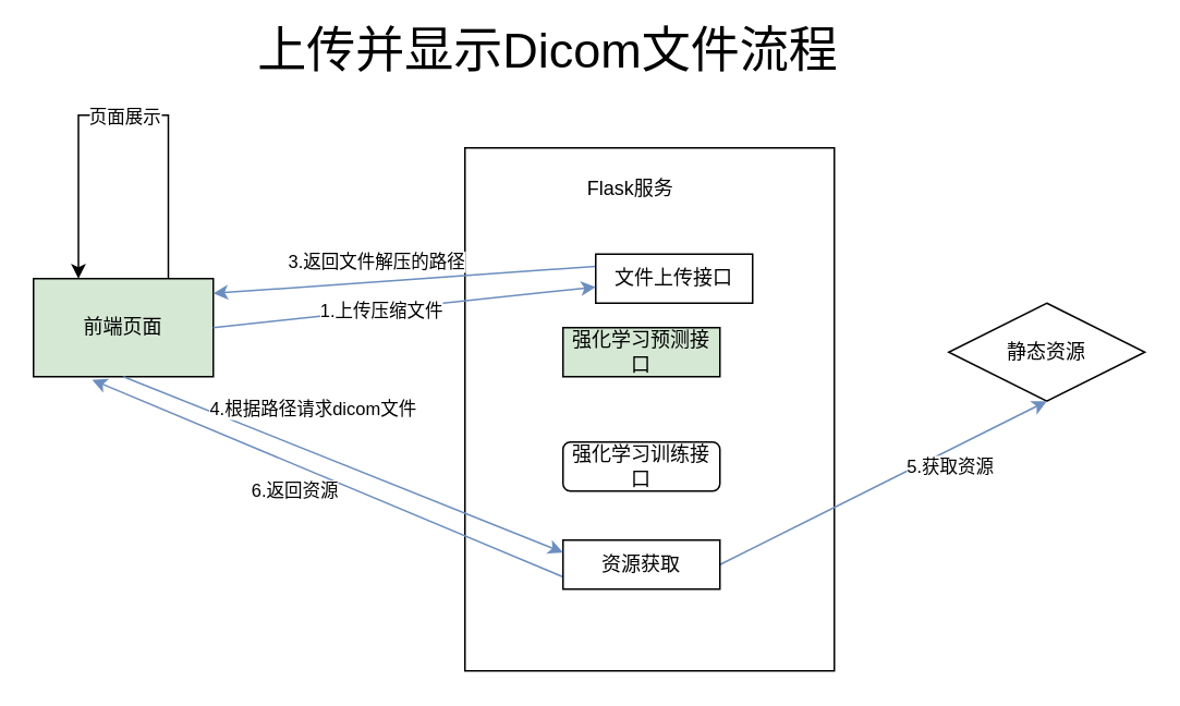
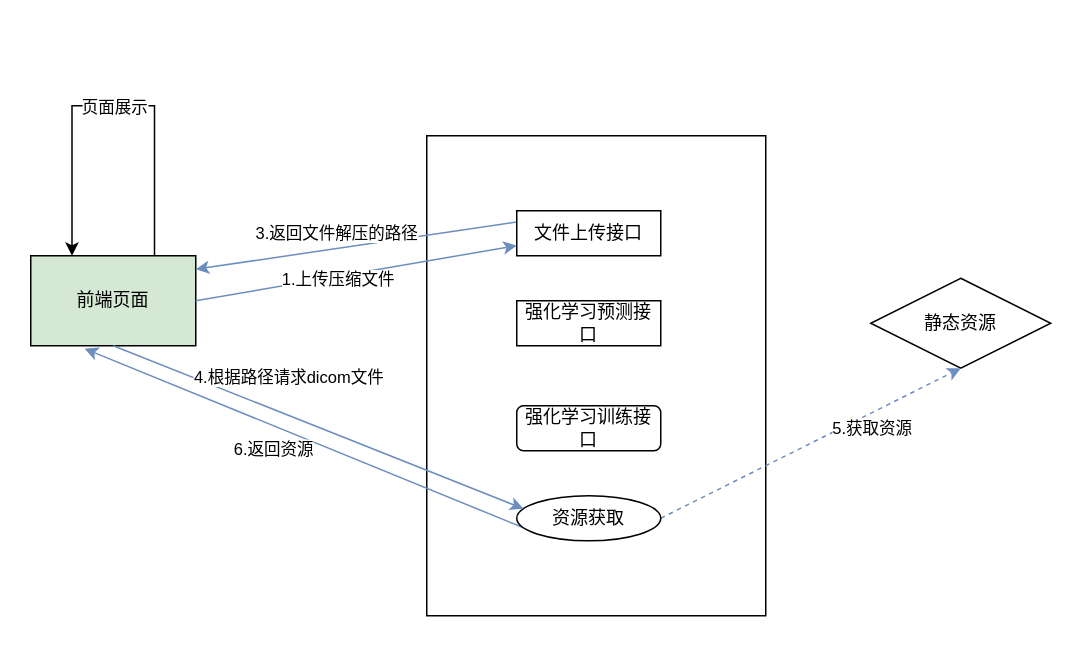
- <mxCell id="21" value="&lt;span style=&quot;font-size: 30px&quot;&gt;上传并显示Dicom文件流程&lt;/span&gt;" style="text;html=1;strokeColor=none;fillColor=none;align=center;verticalAlign=middle;whiteSpace=wrap;rounded=0;" vertex="1" parent="1"><mxGeometry x="150" y="20" width="370" height="20" as="geometry" /></mxCell>
- <mxCell id="6" value="Flask服务" style="text;html=1;strokeColor=none;fillColor=none;align=center;verticalAlign=middle;whiteSpace=wrap;rounded=0;" vertex="1" parent="1"><mxGeometry x="344" y="100" width="83" height="30" as="geometry" /></mxCell>
- <mxCell id="9" value="文件上传接口" style="rounded=0;whiteSpace=wrap;html=1;" vertex="1" parent="1"><mxGeometry x="364" y="155" width="96" height="30" as="geometry" /></mxCell>
+ <mxCell id="9" value="文件上传接口" style="rounded=0;whiteSpace=wrap;html=1;" vertex="1" parent="1"><mxGeometry x="344" y="140" width="96" height="30" as="geometry" /></mxCell>
- <mxCell id="10" value="强化学习预测接口" style="rounded=0;whiteSpace=wrap;html=1;fillColor=#d5e8d4;" vertex="1" parent="1"><mxGeometry x="344" y="200" width="96" height="30" as="geometry" /></mxCell>
+ <mxCell id="10" value="强化学习预测接口" style="rounded=0;whiteSpace=wrap;html=1;" vertex="1" parent="1"><mxGeometry x="344" y="200" width="96" height="30" as="geometry" /></mxCell>
- <mxCell id="13" style="edgeStyle=none;rounded=0;orthogonalLoop=1;jettySize=auto;html=1;exitX=1;exitY=0.5;exitDx=0;exitDy=0;entryX=0.5;entryY=1;entryDx=0;entryDy=0;fillColor=#dae8fc;strokeColor=#6c8ebf;" edge="1" parent="1" source="16" target="12"><mxGeometry relative="1" as="geometry" /></mxCell>
+ <mxCell id="13" style="edgeStyle=none;rounded=0;orthogonalLoop=1;jettySize=auto;html=1;exitX=1;exitY=0.5;exitDx=0;exitDy=0;entryX=0.5;entryY=1;entryDx=0;entryDy=0;fillColor=#dae8fc;strokeColor=#6c8ebf;dashed=1;" edge="1" parent="1" source="16" target="12"><mxGeometry relative="1" as="geometry" /></mxCell>
- <mxCell id="16" value="资源获取" style="rounded=0;whiteSpace=wrap;html=1;" vertex="1" parent="1"><mxGeometry x="344" y="330" width="96" height="30" as="geometry" /></mxCell>
+ <mxCell id="16" value="资源获取" style="ellipse;whiteSpace=wrap;html=1;" vertex="1" parent="1"><mxGeometry x="344" y="330" width="96" height="30" as="geometry" /></mxCell>
